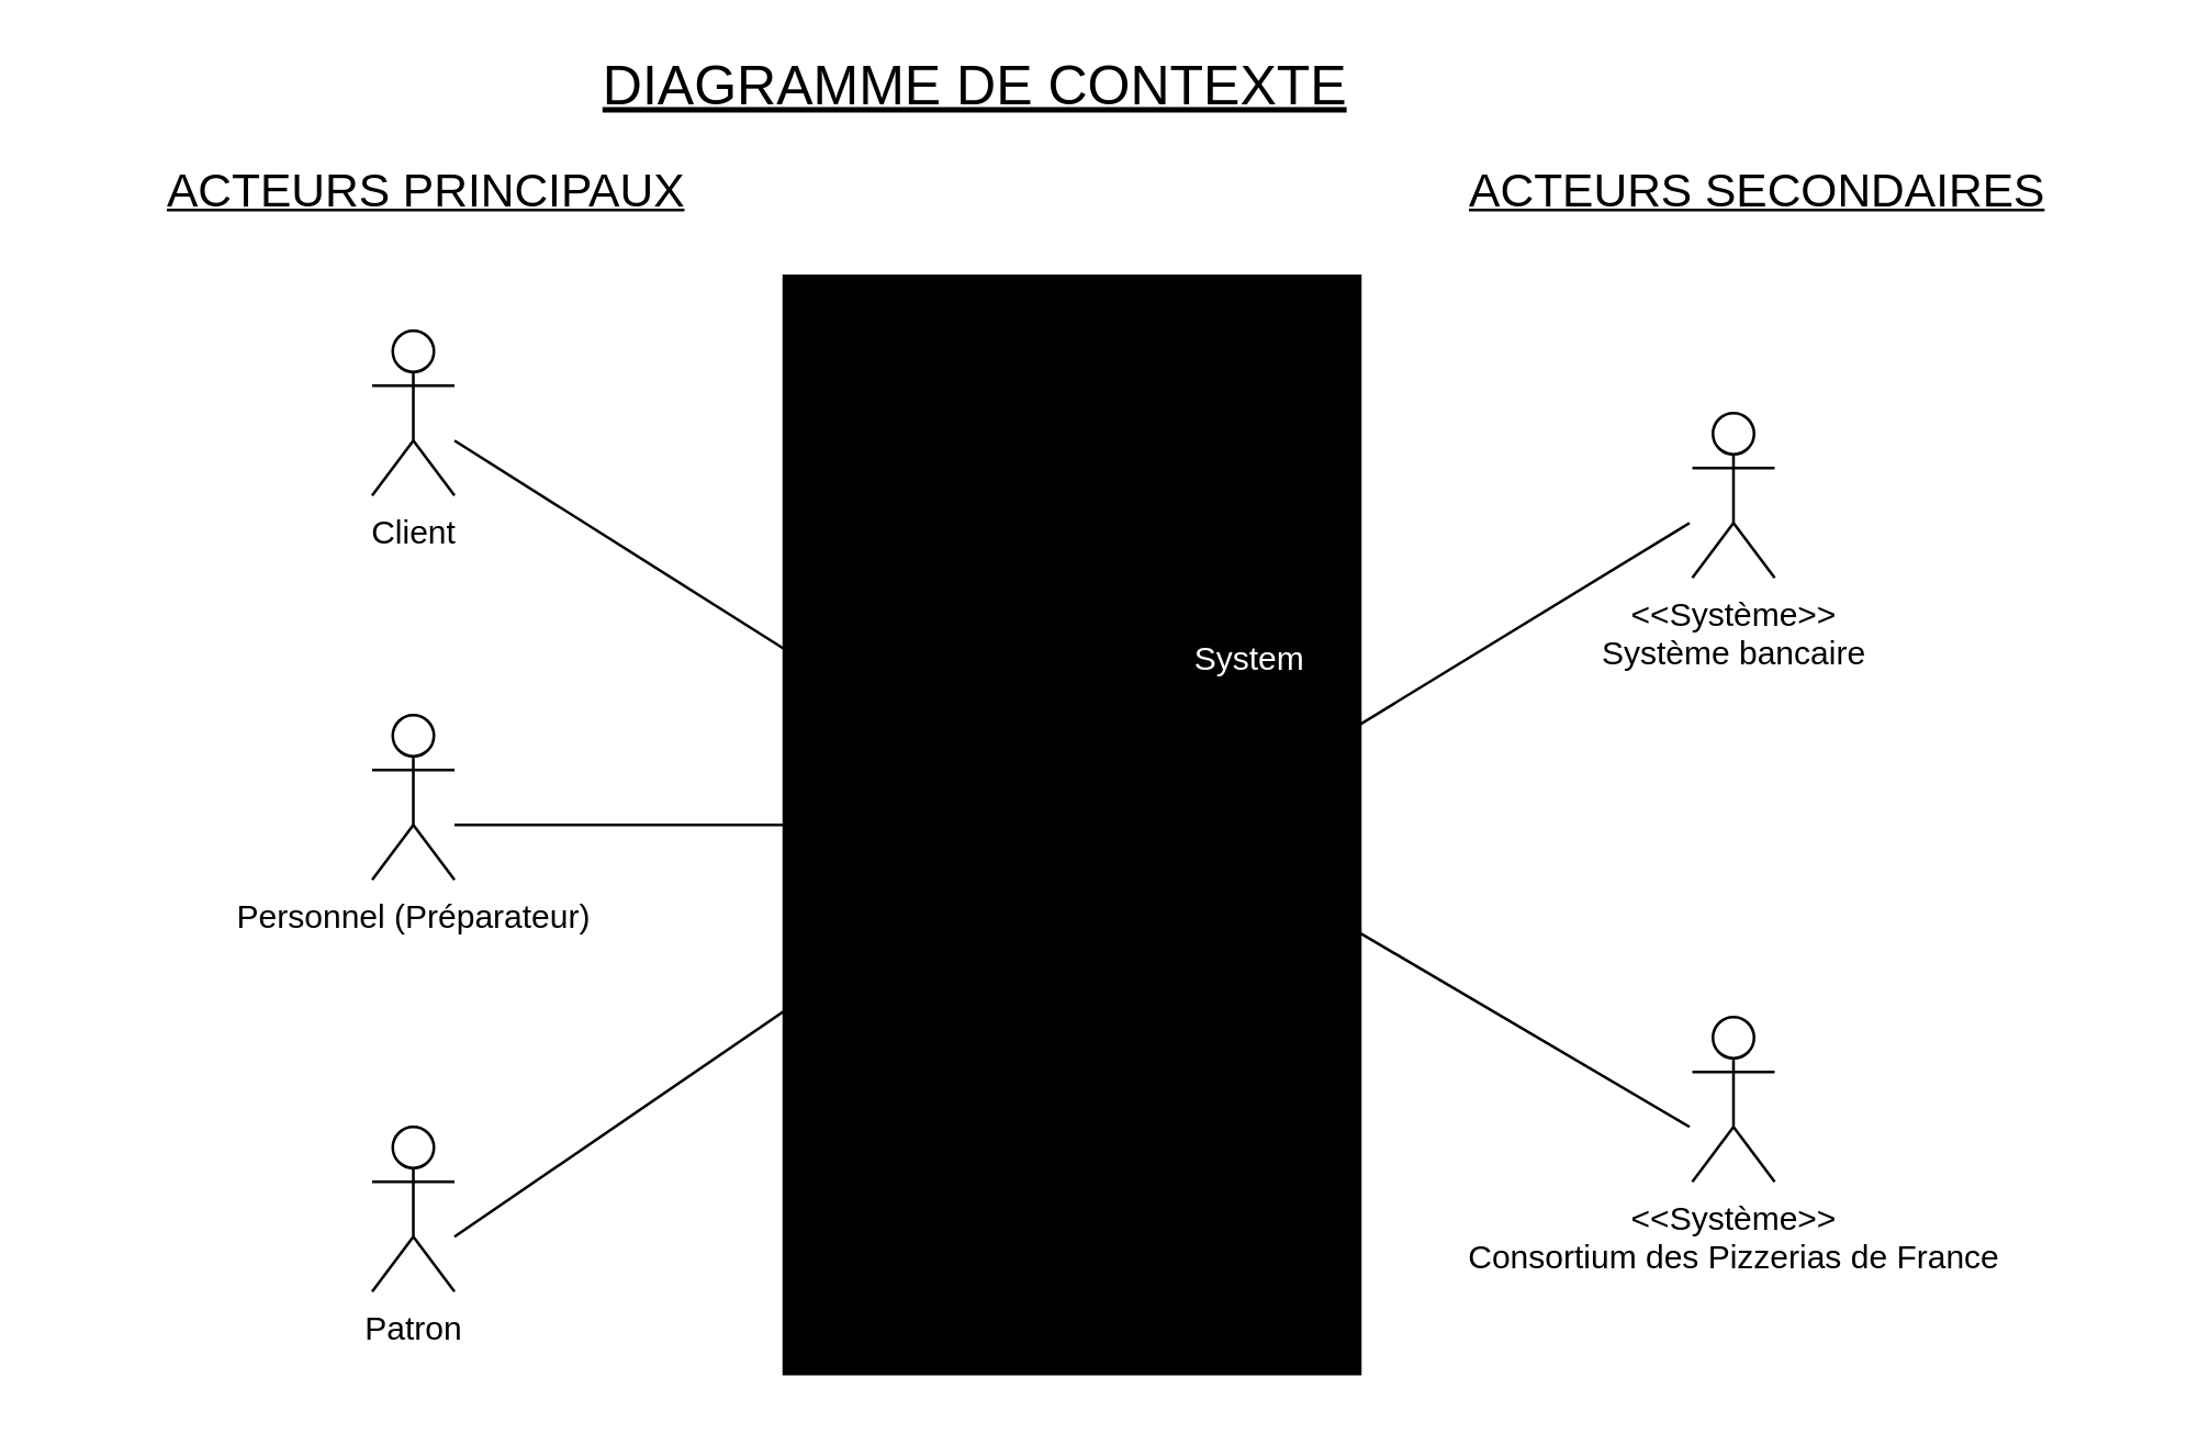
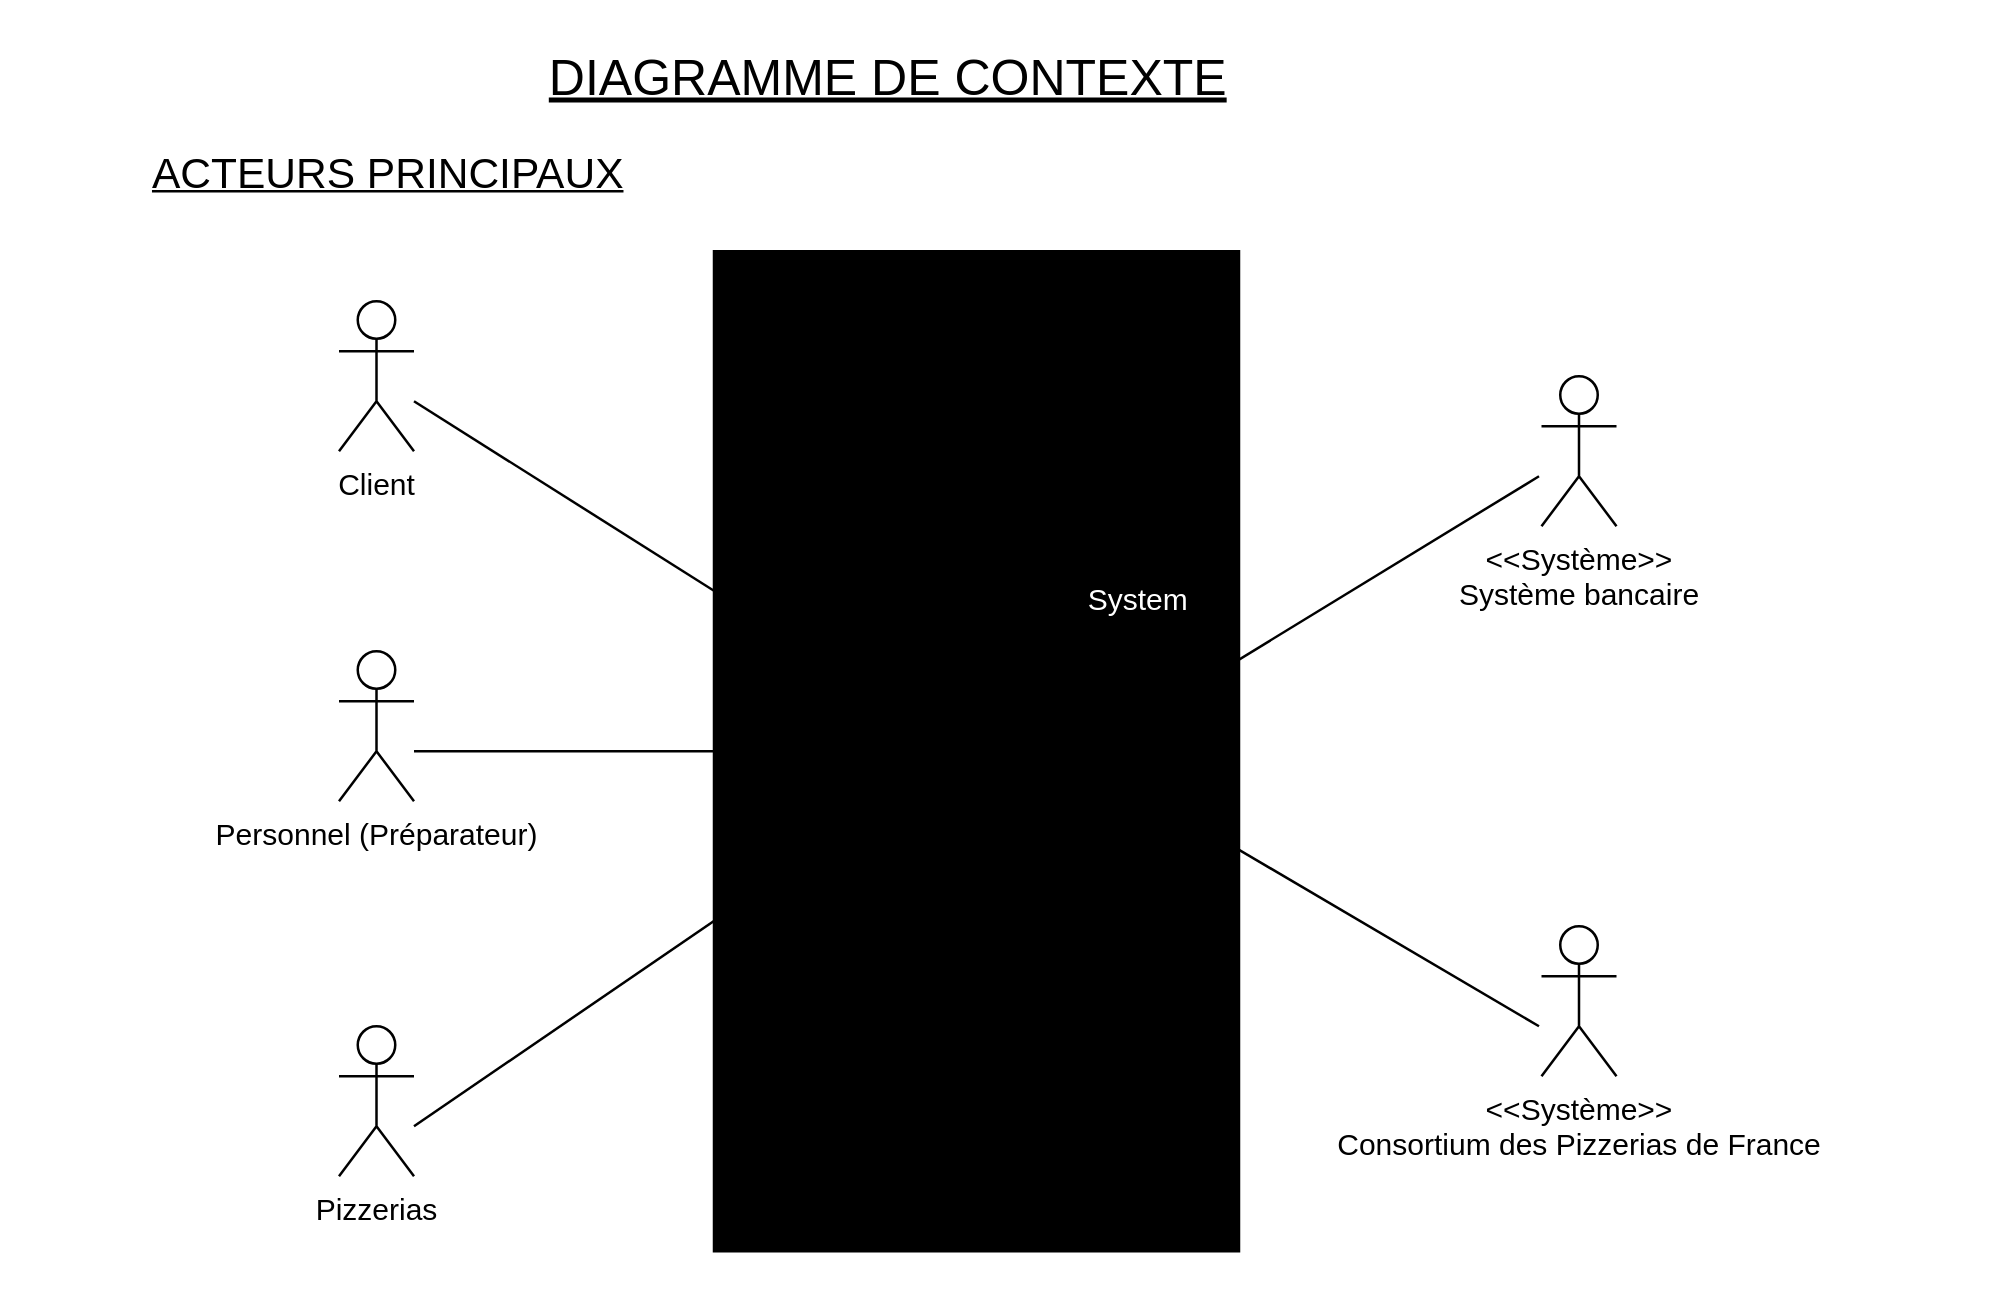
- <mxCell id="13" value="ACTEURS SECONDAIRES" style="text;html=1;strokeColor=none;fillColor=none;align=center;verticalAlign=middle;whiteSpace=wrap;rounded=0;fontSize=17;fontStyle=4" parent="1" vertex="1"><mxGeometry x="505" y="60" width="270" height="20" as="geometry" /></mxCell>
- <mxCell id="5" value="Patron" style="shape=umlActor;verticalLabelPosition=bottom;labelBackgroundColor=#ffffff;verticalAlign=top;html=1;outlineConnect=0;" parent="1" vertex="1"><mxGeometry x="135" y="410" width="30" height="60" as="geometry" /></mxCell>
+ <mxCell id="5" value="Pizzerias" style="shape=umlActor;verticalLabelPosition=bottom;labelBackgroundColor=#ffffff;verticalAlign=top;html=1;outlineConnect=0;" parent="1" vertex="1"><mxGeometry x="135" y="410" width="30" height="60" as="geometry" /></mxCell>
